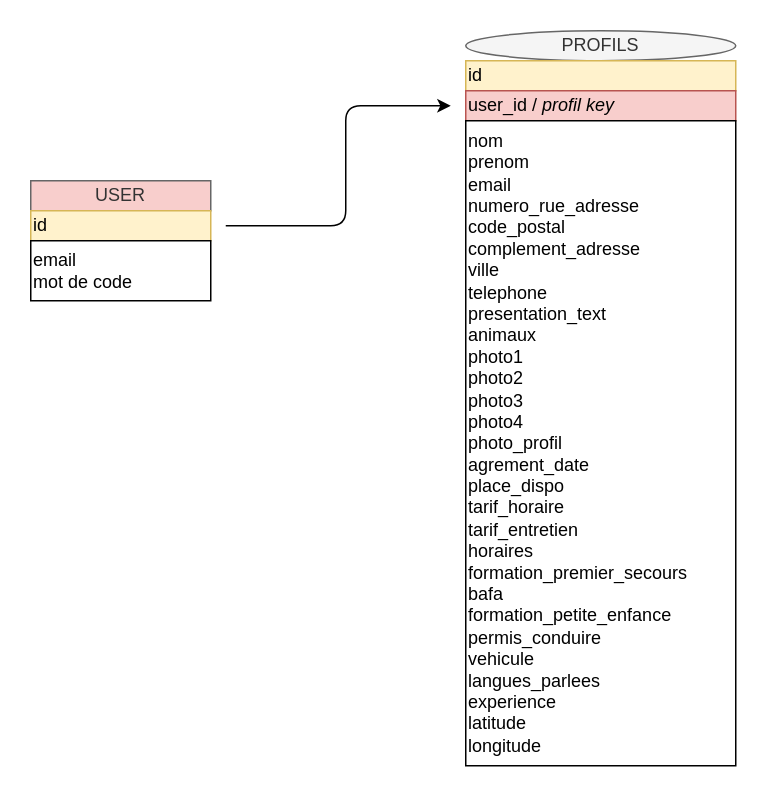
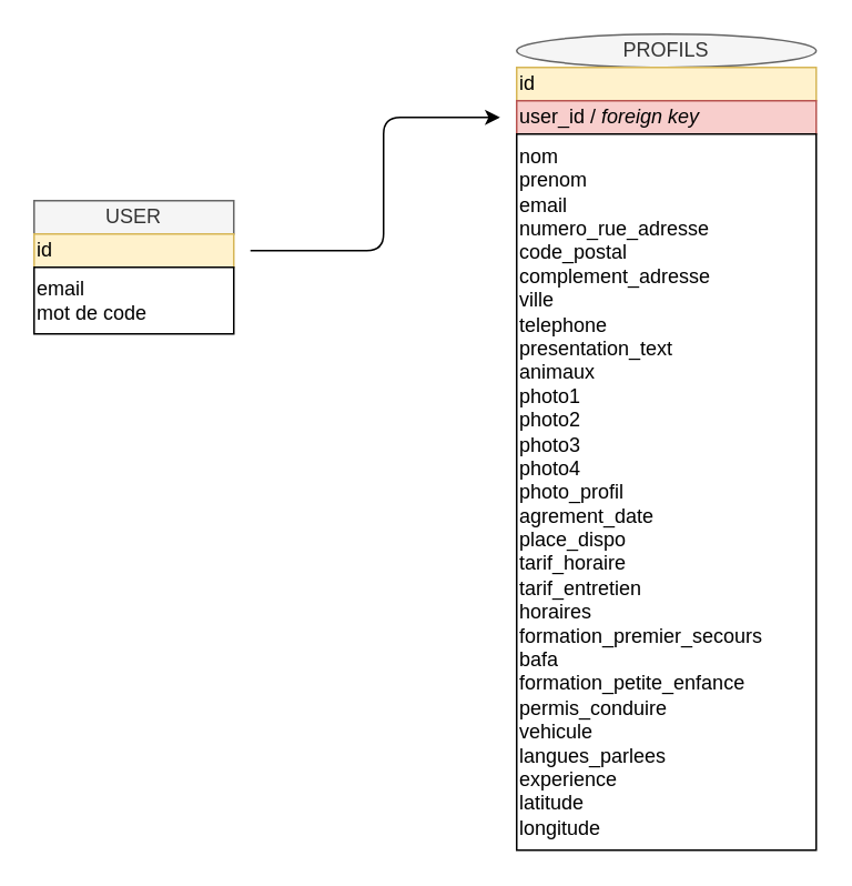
- <mxCell id="8" value="user_id / &lt;i&gt;profil key&lt;/i&gt;" style="rounded=0;whiteSpace=wrap;html=1;align=left;fillColor=#f8cecc;strokeColor=#b85450;" vertex="1" parent="1"><mxGeometry x="310" y="60" width="180" height="20" as="geometry" /></mxCell>
+ <mxCell id="8" value="user_id / &lt;i&gt;foreign key&lt;/i&gt;" style="rounded=0;whiteSpace=wrap;html=1;align=left;fillColor=#f8cecc;strokeColor=#b85450;" vertex="1" parent="1"><mxGeometry x="310" y="60" width="180" height="20" as="geometry" /></mxCell>
- <mxCell id="2" value="USER" style="rounded=0;whiteSpace=wrap;html=1;fillColor=#f8cecc;strokeColor=#666666;fontColor=#333333;" vertex="1" parent="1"><mxGeometry x="20" y="120" width="120" height="20" as="geometry" /></mxCell>
+ <mxCell id="2" value="USER" style="rounded=0;whiteSpace=wrap;html=1;fillColor=#f5f5f5;strokeColor=#666666;fontColor=#333333;" vertex="1" parent="1"><mxGeometry x="20" y="120" width="120" height="20" as="geometry" /></mxCell>
